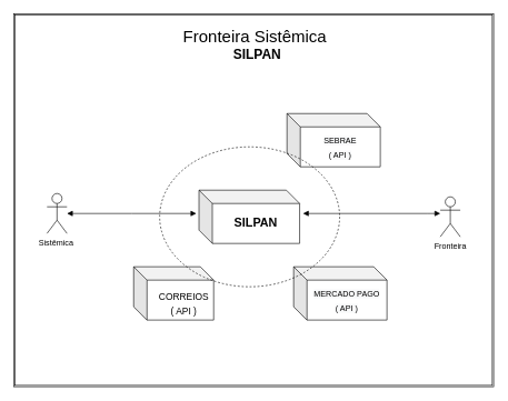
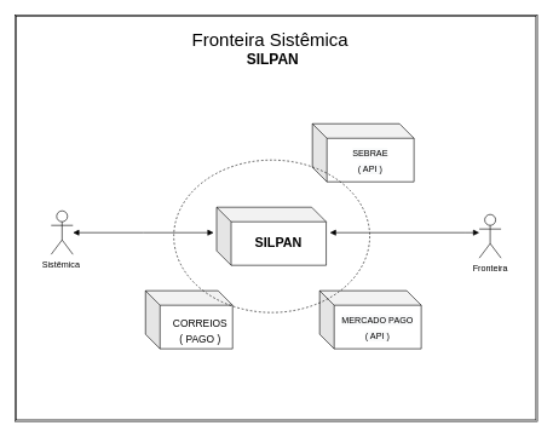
- <mxCell id="8" value="&lt;span style=&quot;font-weight: normal&quot;&gt;&lt;font style=&quot;font-size: 25px&quot;&gt;Fronteira Sistêmica&amp;nbsp;&lt;/font&gt;&lt;/span&gt;&lt;br style=&quot;font-size: 20px&quot;&gt;SILPAN" style="text;html=1;align=center;verticalAlign=middle;resizable=0;points=[];autosize=1;fontStyle=1;fontSize=20;" parent="1" vertex="1"><mxGeometry x="265" y="40" width="240" height="50" as="geometry" /></mxCell>
+ <mxCell id="8" value="&lt;span style=&quot;font-weight: normal&quot;&gt;&lt;font style=&quot;font-size: 25px&quot;&gt;Fronteira Sistêmica&amp;nbsp;&lt;/font&gt;&lt;/span&gt;&lt;br style=&quot;font-size: 20px&quot;&gt;SILPAN" style="text;html=1;align=center;verticalAlign=middle;resizable=0;points=[];autosize=1;fontStyle=1;fontSize=20;" parent="1" vertex="1"><mxGeometry x="255" y="40" width="240" height="50" as="geometry" /></mxCell>
- <mxCell id="12" value="&lt;font style=&quot;font-size: 14px&quot;&gt;CORREIOS&lt;br&gt;( API )&lt;/font&gt;" style="text;html=1;align=center;verticalAlign=middle;resizable=0;points=[];autosize=1;fontSize=18;" parent="1" vertex="1"><mxGeometry x="230" y="430" width="90" height="50" as="geometry" /></mxCell>
+ <mxCell id="12" value="&lt;font style=&quot;font-size: 14px&quot;&gt;CORREIOS&lt;br&gt;( PAGO )&lt;/font&gt;" style="text;html=1;align=center;verticalAlign=middle;resizable=0;points=[];autosize=1;fontSize=18;" parent="1" vertex="1"><mxGeometry x="230" y="430" width="90" height="50" as="geometry" /></mxCell>
